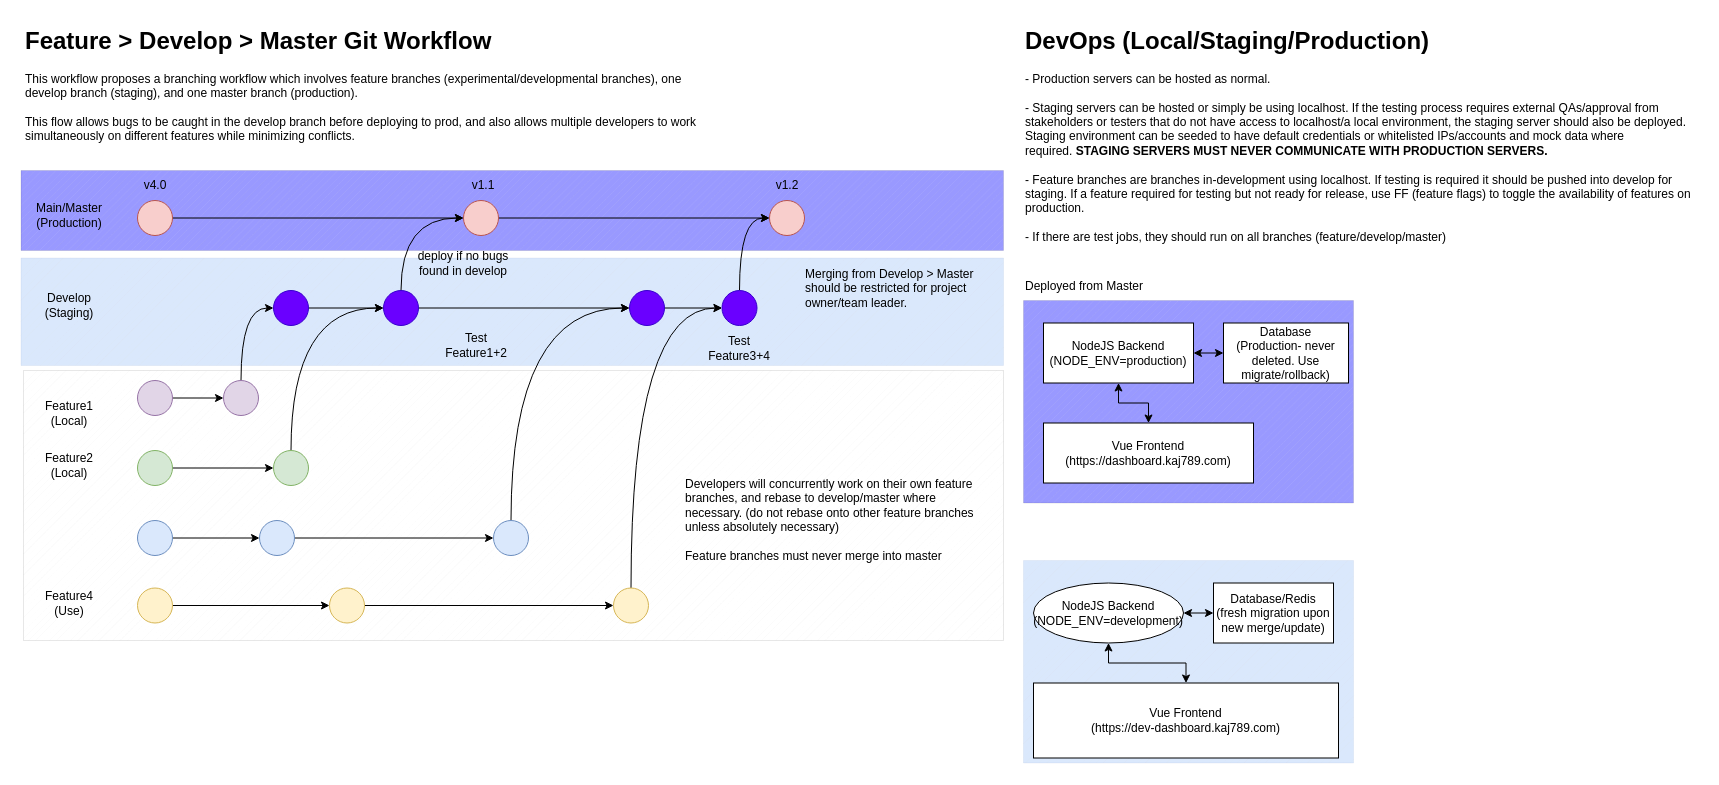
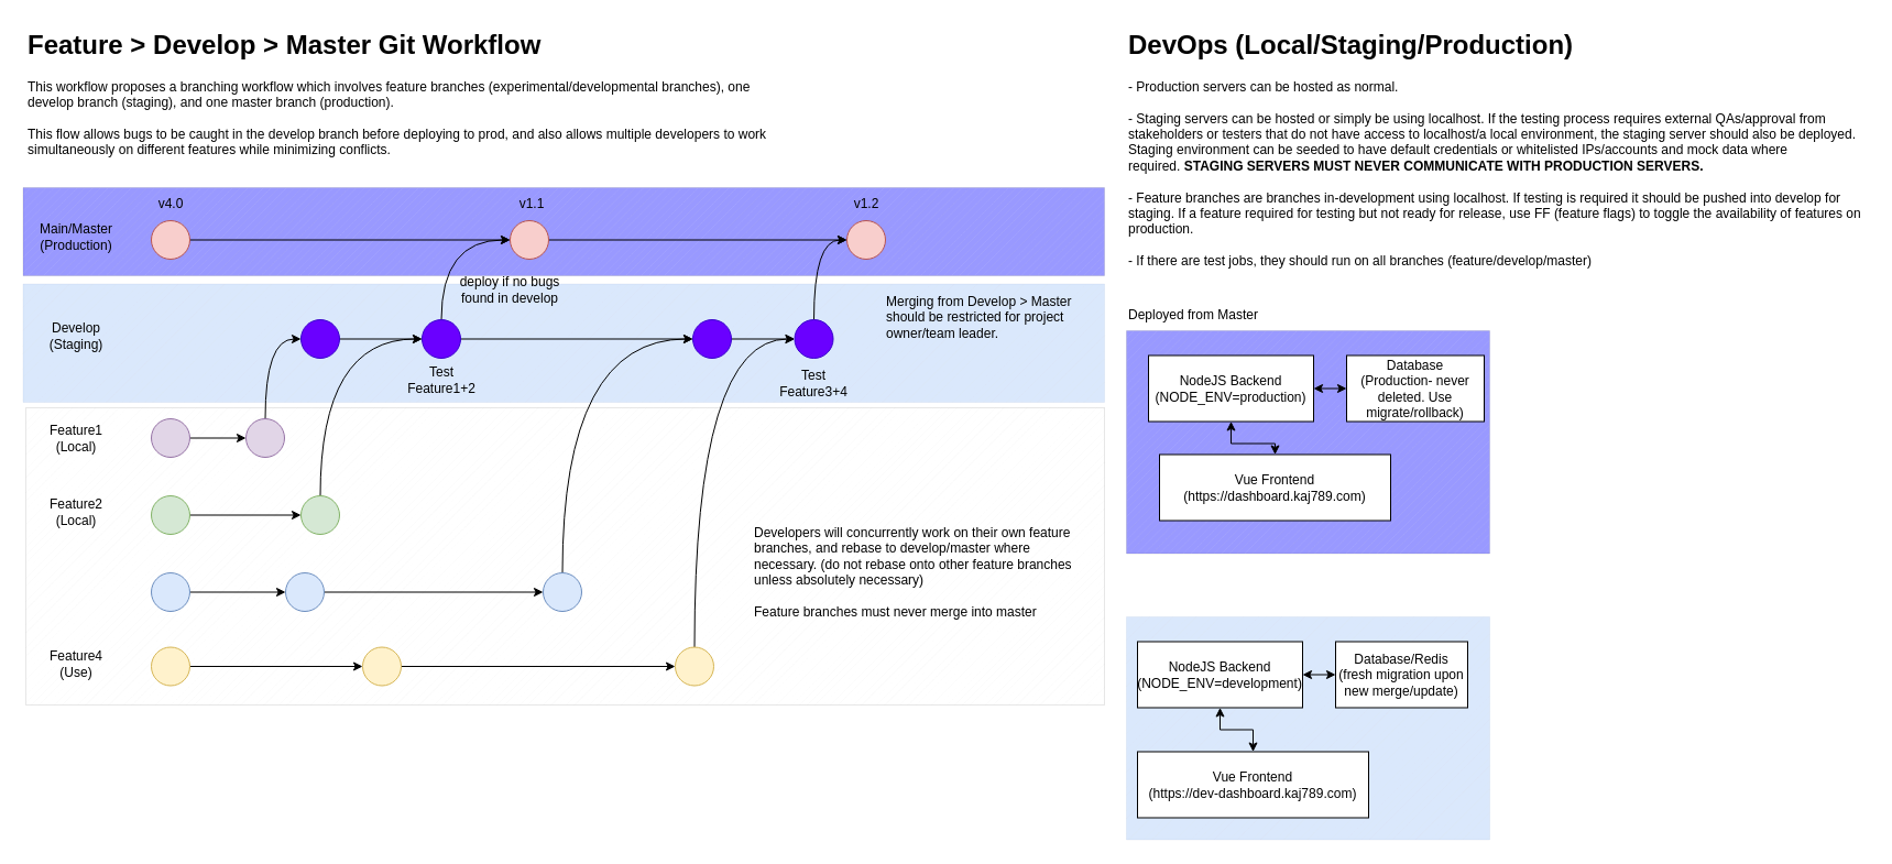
- <mxCell id="48" value="Test&lt;div&gt;Feature1+2&lt;/div&gt;" style="text;html=1;align=center;verticalAlign=middle;whiteSpace=wrap;rounded=0;" vertex="1" parent="1"><mxGeometry x="445.5" y="330" width="60" height="30" as="geometry" /></mxCell>
+ <mxCell id="48" value="Test&lt;div&gt;Feature1+2&lt;/div&gt;" style="text;html=1;align=center;verticalAlign=middle;whiteSpace=wrap;rounded=0;" vertex="1" parent="1"><mxGeometry x="370.5" y="330" width="60" height="30" as="geometry" /></mxCell>
- <mxCell id="8" value="Feature1&lt;br&gt;(Local)" style="text;html=1;align=center;verticalAlign=middle;whiteSpace=wrap;rounded=0;" vertex="1" parent="1"><mxGeometry x="39" y="397.5" width="60" height="30" as="geometry" /></mxCell>
+ <mxCell id="8" value="Feature1&lt;br&gt;(Local)" style="text;html=1;align=center;verticalAlign=middle;whiteSpace=wrap;rounded=0;" vertex="1" parent="1"><mxGeometry x="39" y="382.5" width="60" height="30" as="geometry" /></mxCell>
- <mxCell id="57" value="Vue Frontend&lt;div&gt;(https://dashboard.kaj789.com)&lt;/div&gt;" style="rounded=0;whiteSpace=wrap;html=1;" vertex="1" parent="1"><mxGeometry x="1043" y="422.5" width="210" height="60" as="geometry" /></mxCell>
+ <mxCell id="57" value="Vue Frontend&lt;div&gt;(https://dashboard.kaj789.com)&lt;/div&gt;" style="rounded=0;whiteSpace=wrap;html=1;" vertex="1" parent="1"><mxGeometry x="1053" y="412.5" width="210" height="60" as="geometry" /></mxCell>
- <mxCell id="62" value="&lt;div&gt;&lt;span style=&quot;background-color: initial;&quot;&gt;NodeJS Backend&lt;br&gt;&lt;/span&gt;(NODE_ENV=development)&lt;/div&gt;" style="ellipse;whiteSpace=wrap;html=1;" vertex="1" parent="1"><mxGeometry x="1033" y="582.5" width="150" height="60" as="geometry" /></mxCell>
+ <mxCell id="62" value="&lt;div&gt;&lt;span style=&quot;background-color: initial;&quot;&gt;NodeJS Backend&lt;br&gt;&lt;/span&gt;(NODE_ENV=development)&lt;/div&gt;" style="rounded=0;whiteSpace=wrap;html=1;" vertex="1" parent="1"><mxGeometry x="1033" y="582.5" width="150" height="60" as="geometry" /></mxCell>
- <mxCell id="63" value="Vue Frontend&lt;div&gt;(https://dev-dashboard.kaj789.com)&lt;/div&gt;" style="rounded=0;whiteSpace=wrap;html=1;" vertex="1" parent="1"><mxGeometry x="1033" y="682.5" width="305" height="75" as="geometry" /></mxCell>
+ <mxCell id="63" value="Vue Frontend&lt;div&gt;(https://dev-dashboard.kaj789.com)&lt;/div&gt;" style="rounded=0;whiteSpace=wrap;html=1;" vertex="1" parent="1"><mxGeometry x="1033" y="682.5" width="210" height="60" as="geometry" /></mxCell>
